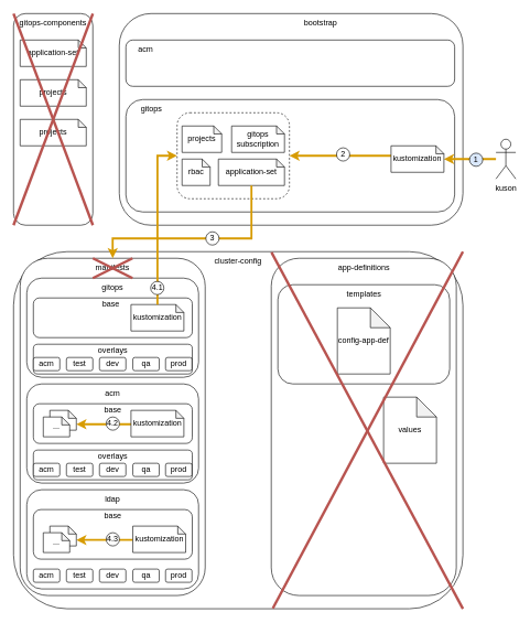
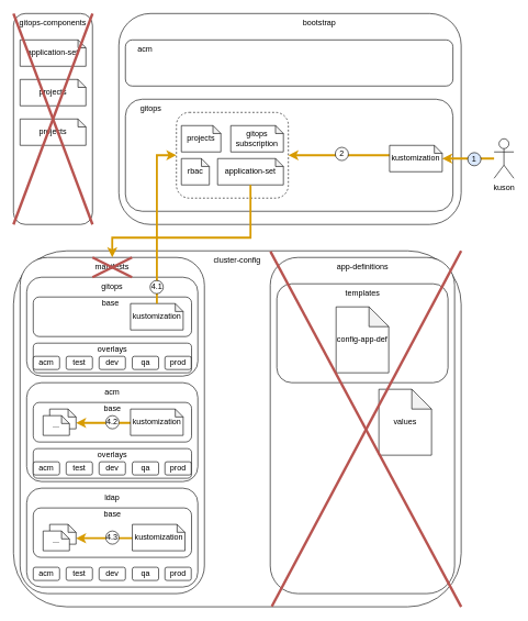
- <mxCell id="38" value="3" style="ellipse;whiteSpace=wrap;html=1;aspect=fixed;" vertex="1" parent="1"><mxGeometry x="311" y="350" width="20" height="20" as="geometry" /></mxCell>
- <mxCell id="15" value="values" style="shape=note;whiteSpace=wrap;html=1;backgroundOutline=1;darkOpacity=0.05;" vertex="1" parent="1"><mxGeometry x="580" y="600" width="80" height="100" as="geometry" /></mxCell>
+ <mxCell id="15" value="values" style="shape=note;whiteSpace=wrap;html=1;backgroundOutline=1;darkOpacity=0.05;" vertex="1" parent="1"><mxGeometry x="575" y="590" width="80" height="100" as="geometry" /></mxCell>
